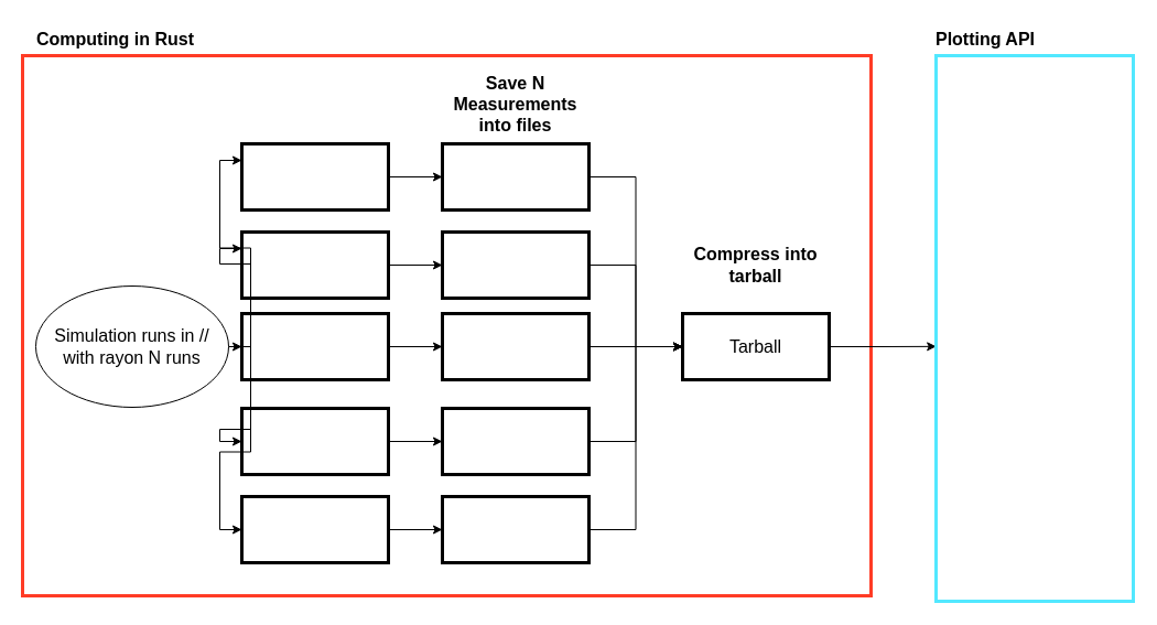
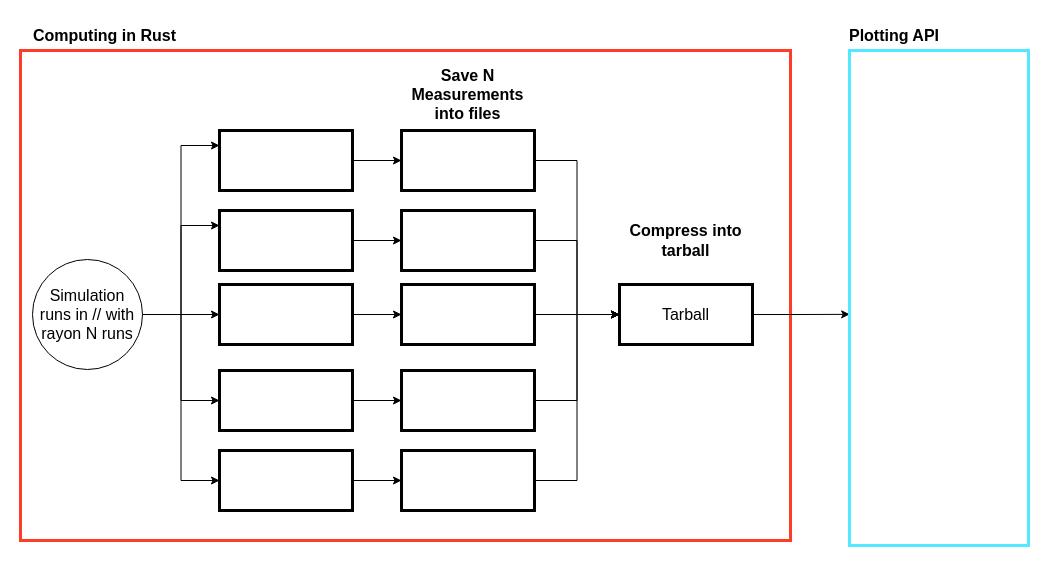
- <mxCell id="10" value="Simulation runs in // with rayon N runs" style="ellipse;whiteSpace=wrap;html=1;aspect=fixed;fontFamily=Helvetica;strokeColor=default;fontSize=16;" parent="1" vertex="1"><mxGeometry x="32" y="259" width="175" height="110" as="geometry" /></mxCell>
+ <mxCell id="10" value="Simulation runs in // with rayon N runs" style="ellipse;whiteSpace=wrap;html=1;aspect=fixed;fontFamily=Helvetica;strokeColor=default;fontSize=16;" parent="1" vertex="1"><mxGeometry x="32" y="259" width="110" height="110" as="geometry" /></mxCell>
